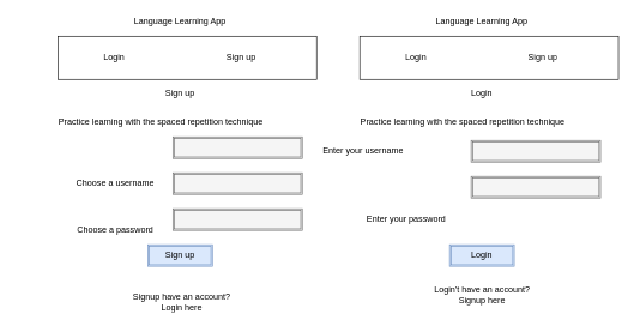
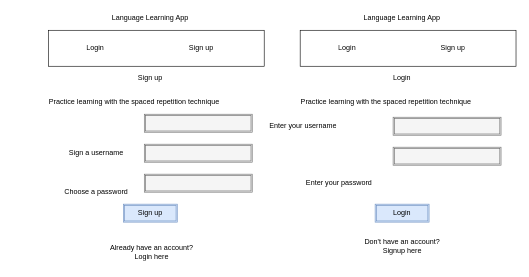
- <mxCell id="11" value="Choose a username" style="text;html=1;strokeColor=none;fillColor=none;align=center;verticalAlign=middle;whiteSpace=wrap;overflow=hidden;" parent="1" vertex="1"><mxGeometry x="100" y="245" width="120" height="20" as="geometry" /></mxCell>
+ <mxCell id="11" value="Sign a username" style="text;html=1;strokeColor=none;fillColor=none;align=center;verticalAlign=middle;whiteSpace=wrap;overflow=hidden;" parent="1" vertex="1"><mxGeometry x="100" y="245" width="120" height="20" as="geometry" /></mxCell>
- <mxCell id="29" value="Login't have an account? Signup here" style="text;html=1;strokeColor=none;fillColor=none;align=center;verticalAlign=middle;whiteSpace=wrap;overflow=hidden;" vertex="1" parent="1"><mxGeometry x="597.5" y="390" width="145" height="40" as="geometry" /></mxCell>
+ <mxCell id="29" value="Don't have an account? Signup here" style="text;html=1;strokeColor=none;fillColor=none;align=center;verticalAlign=middle;whiteSpace=wrap;overflow=hidden;" vertex="1" parent="1"><mxGeometry x="597.5" y="390" width="145" height="40" as="geometry" /></mxCell>
- <mxCell id="15" value="Signup have an account? Login here" style="text;html=1;strokeColor=none;fillColor=none;align=center;verticalAlign=middle;whiteSpace=wrap;overflow=hidden;" parent="1" vertex="1"><mxGeometry x="180" y="400" width="145" height="40" as="geometry" /></mxCell>
+ <mxCell id="15" value="Already have an account? Login here" style="text;html=1;strokeColor=none;fillColor=none;align=center;verticalAlign=middle;whiteSpace=wrap;overflow=hidden;" parent="1" vertex="1"><mxGeometry x="180" y="400" width="145" height="40" as="geometry" /></mxCell>
